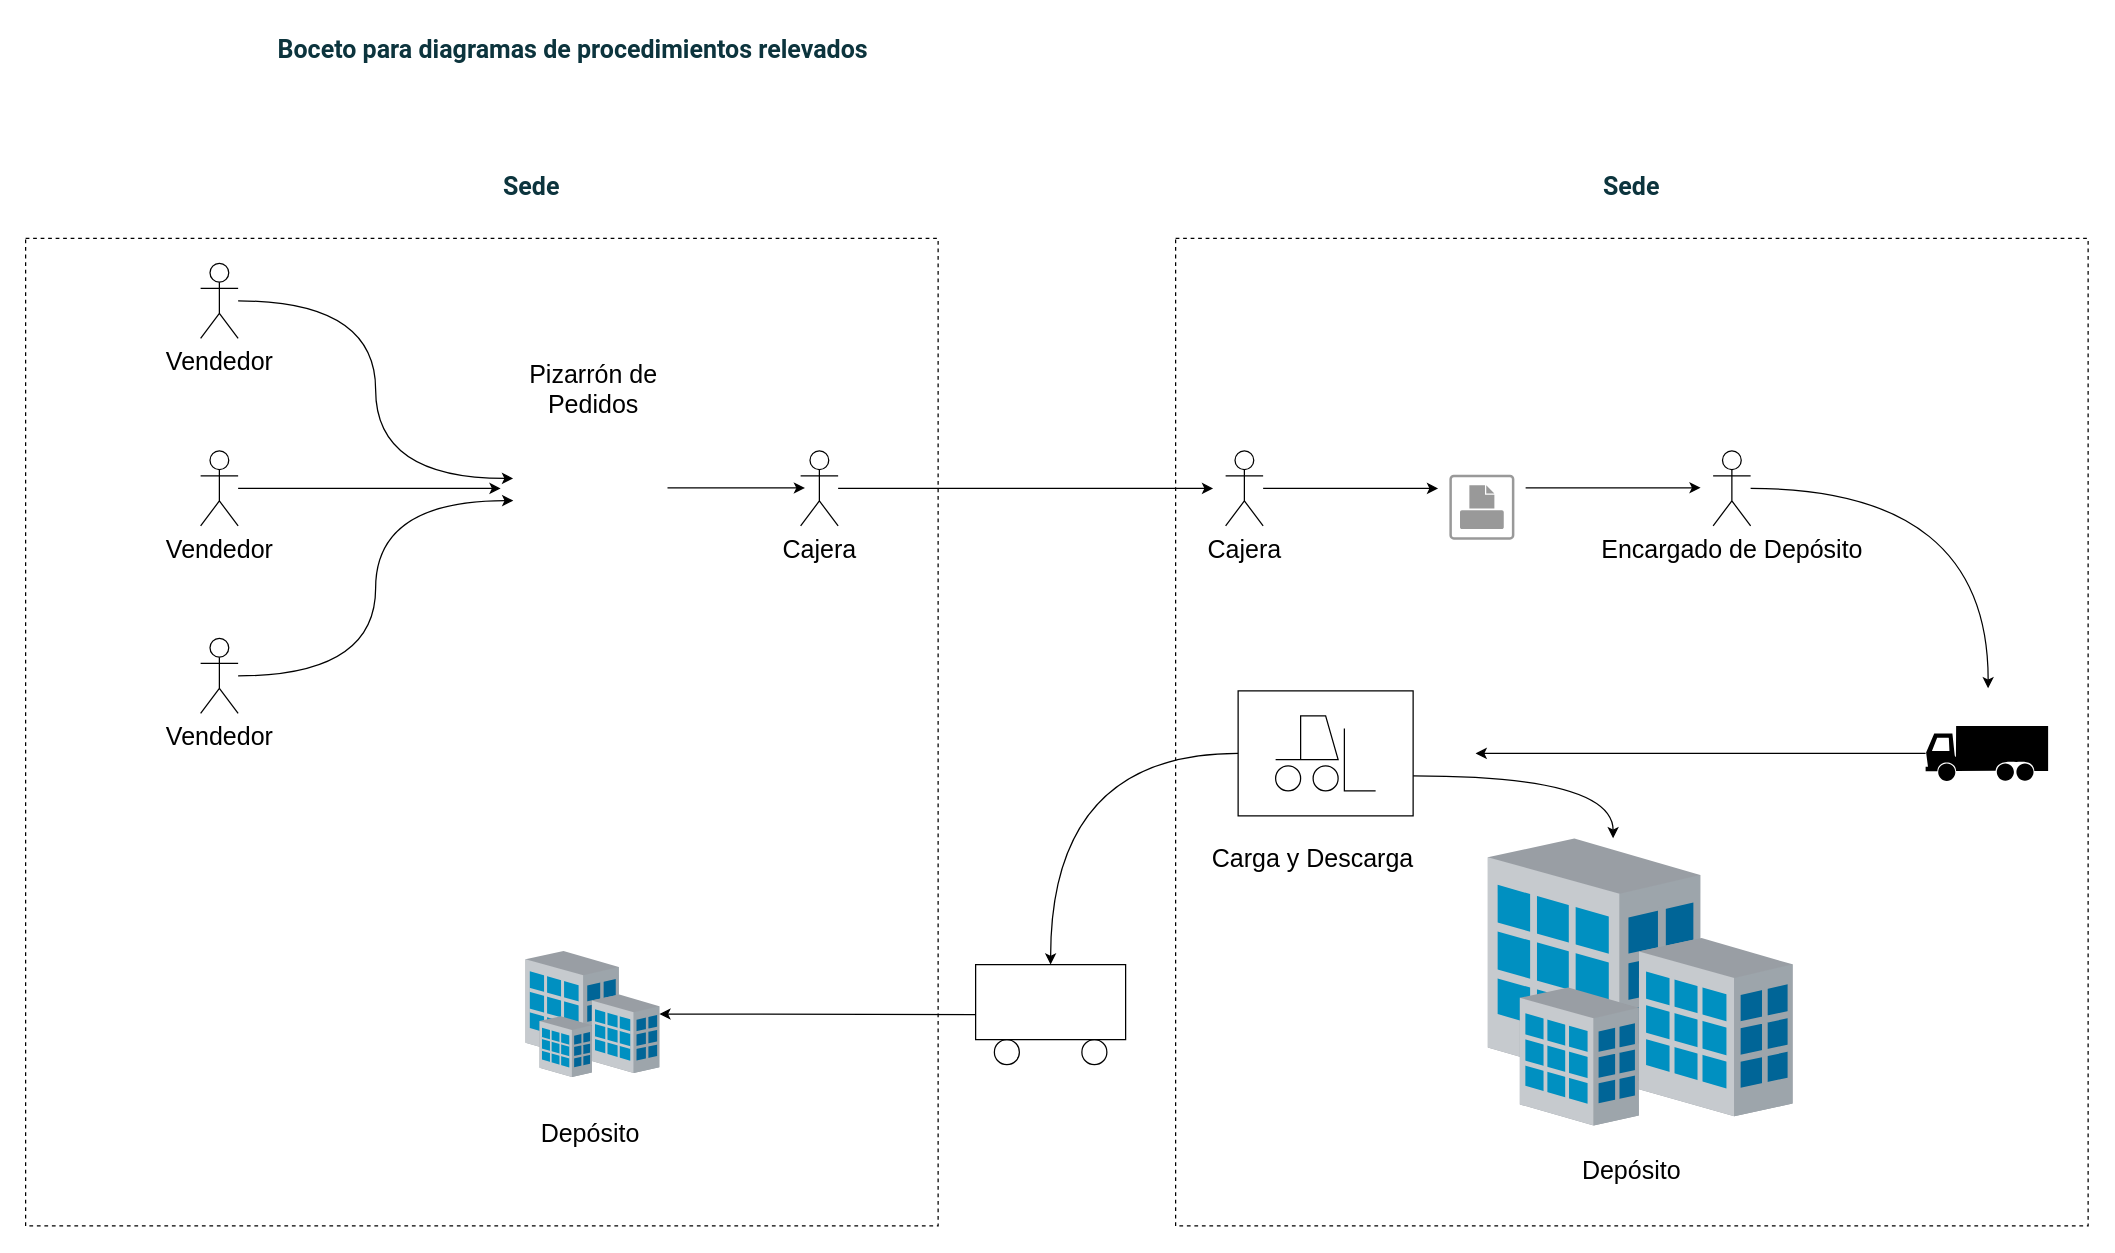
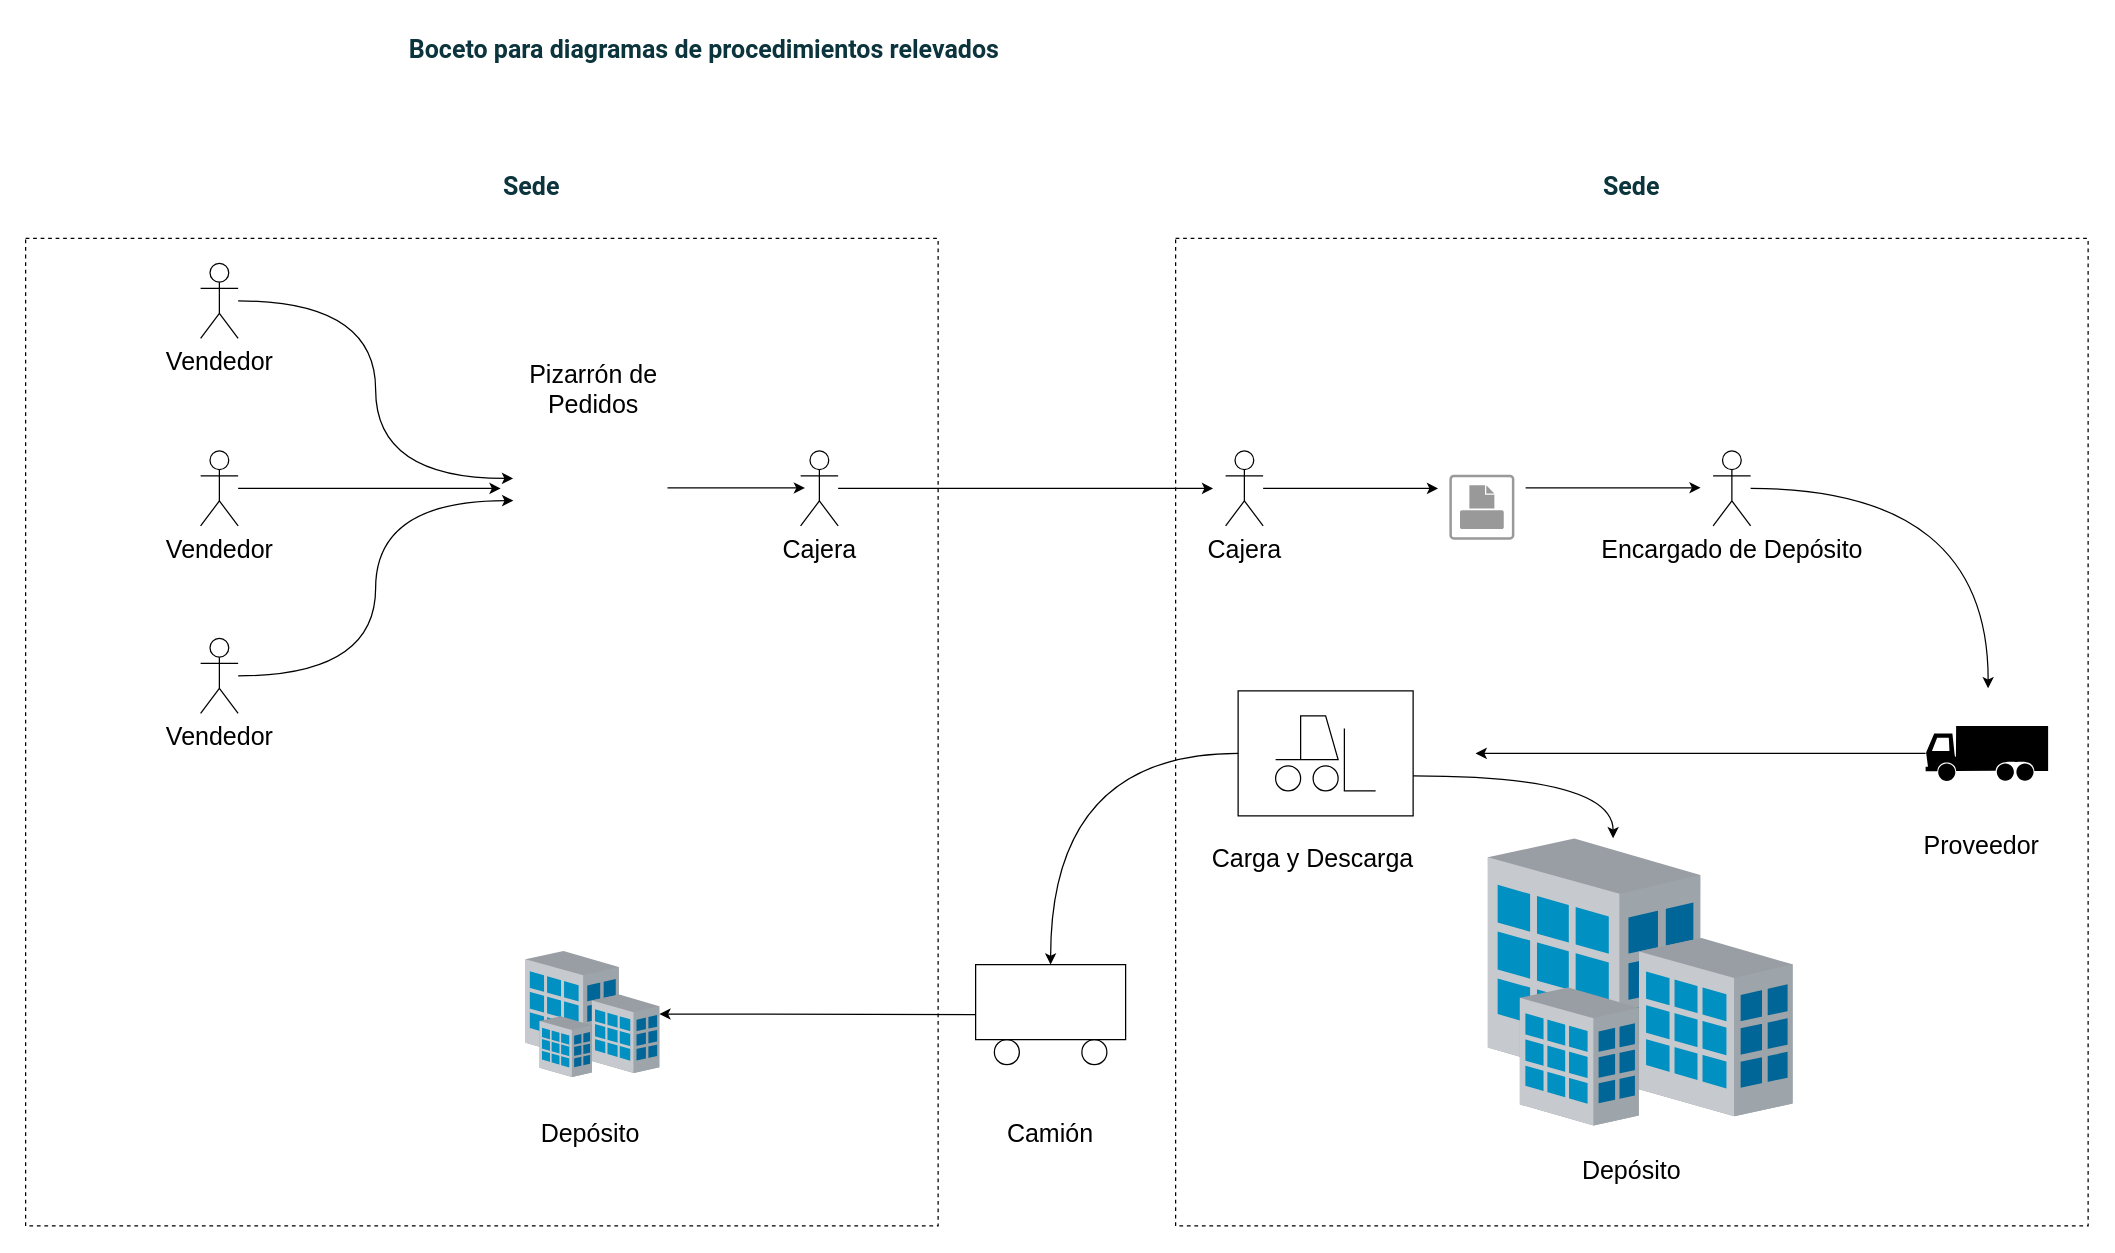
- <mxCell id="4" value="&lt;span style=&quot;font-family: &amp;#34;roboto&amp;#34; , &amp;#34;arial&amp;#34; ; font-style: normal ; color: rgb(12 , 52 , 61)&quot;&gt;&lt;b&gt;&lt;font style=&quot;font-size: 20px&quot;&gt;Boceto para diagramas de procedimientos relevados&lt;/font&gt;&lt;/b&gt;&lt;/span&gt;" style="text;whiteSpace=wrap;html=1;" vertex="1" parent="1"><mxGeometry x="220" y="20" width="550" height="30" as="geometry" /></mxCell>
+ <mxCell id="4" value="&lt;span style=&quot;font-family: &amp;#34;roboto&amp;#34; , &amp;#34;arial&amp;#34; ; font-style: normal ; color: rgb(12 , 52 , 61)&quot;&gt;&lt;b&gt;&lt;font style=&quot;font-size: 20px&quot;&gt;Boceto para diagramas de procedimientos relevados&lt;/font&gt;&lt;/b&gt;&lt;/span&gt;" style="text;whiteSpace=wrap;html=1;" vertex="1" parent="1"><mxGeometry x="325" y="20" width="550" height="30" as="geometry" /></mxCell>
+ <mxCell id="32" value="Proveedor" style="text;html=1;strokeColor=none;fillColor=none;align=center;verticalAlign=middle;whiteSpace=wrap;rounded=0;dashed=1;fontSize=20;" vertex="1" parent="1"><mxGeometry x="1530" y="660" width="110" height="30" as="geometry" /></mxCell>
+ <mxCell id="37" value="Camión" style="text;html=1;strokeColor=none;fillColor=none;align=center;verticalAlign=middle;whiteSpace=wrap;rounded=0;dashed=1;fontSize=20;" vertex="1" parent="1"><mxGeometry x="785" y="890" width="110" height="30" as="geometry" /></mxCell>
